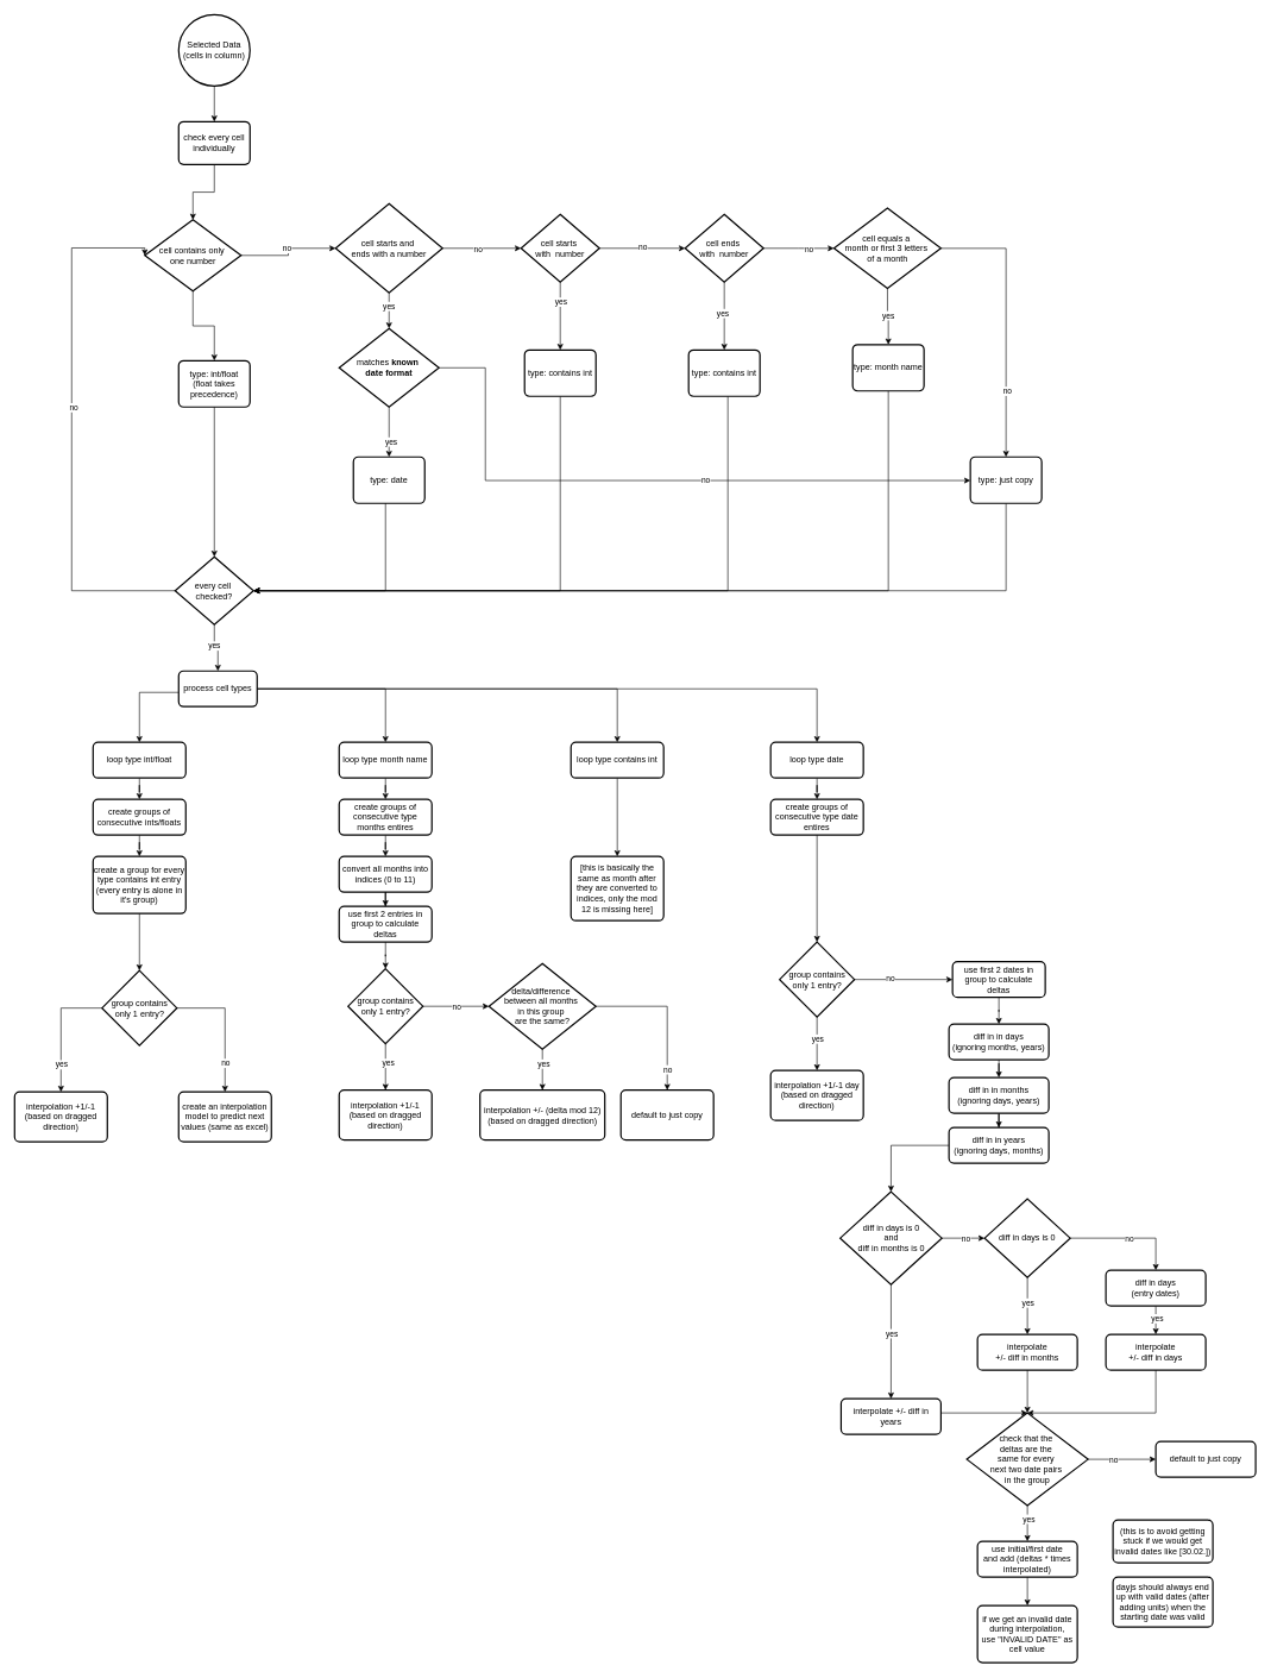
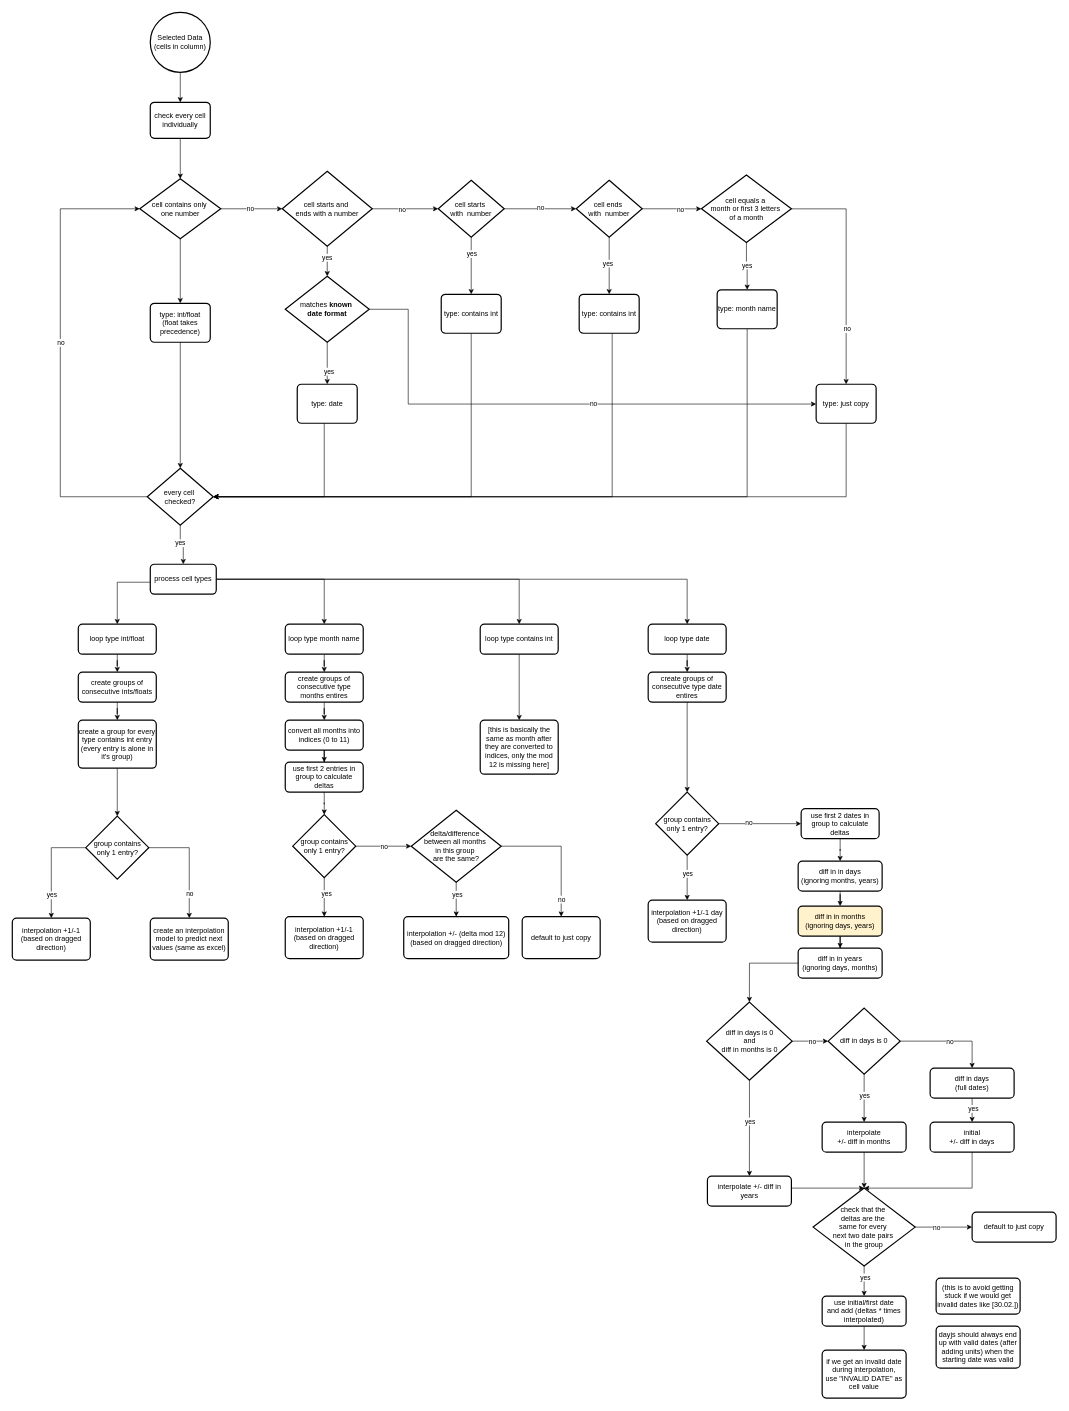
- <mxCell id="7" value="cell contains only&amp;nbsp;&lt;div&gt;one number&lt;/div&gt;" style="strokeWidth=2;html=1;shape=mxgraph.flowchart.decision;whiteSpace=wrap;" parent="1" vertex="1"><mxGeometry x="202.5" y="307.5" width="135" height="100" as="geometry" /></mxCell>
+ <mxCell id="7" value="cell contains only&amp;nbsp;&lt;div&gt;one number&lt;/div&gt;" style="strokeWidth=2;html=1;shape=mxgraph.flowchart.decision;whiteSpace=wrap;" parent="1" vertex="1"><mxGeometry x="232.5" y="297.5" width="135" height="100" as="geometry" /></mxCell>
- <mxCell id="102" value="diff in in months&lt;br&gt;(ignoring days, years)" style="rounded=1;whiteSpace=wrap;html=1;absoluteArcSize=1;arcSize=14;strokeWidth=2;" parent="1" vertex="1"><mxGeometry x="1330" y="1510" width="140" height="50" as="geometry" /></mxCell>
+ <mxCell id="102" value="diff in in months&lt;br&gt;(ignoring days, years)" style="rounded=1;whiteSpace=wrap;html=1;absoluteArcSize=1;arcSize=14;strokeWidth=2;fillColor=#fff2cc;" parent="1" vertex="1"><mxGeometry x="1330" y="1510" width="140" height="50" as="geometry" /></mxCell>
- <mxCell id="121" value="&lt;div&gt;diff in days&lt;br&gt;(entry dates)&lt;/div&gt;" style="rounded=1;whiteSpace=wrap;html=1;absoluteArcSize=1;arcSize=14;strokeWidth=2;" parent="1" vertex="1"><mxGeometry x="1550" y="1780" width="140" height="50" as="geometry" /></mxCell>
+ <mxCell id="121" value="&lt;div&gt;diff in days&lt;br&gt;(full dates)&lt;/div&gt;" style="rounded=1;whiteSpace=wrap;html=1;absoluteArcSize=1;arcSize=14;strokeWidth=2;" parent="1" vertex="1"><mxGeometry x="1550" y="1780" width="140" height="50" as="geometry" /></mxCell>
- <mxCell id="122" value="interpolate&lt;br&gt;+/- diff in days" style="rounded=1;whiteSpace=wrap;html=1;absoluteArcSize=1;arcSize=14;strokeWidth=2;" parent="1" vertex="1"><mxGeometry x="1550" y="1870" width="140" height="50" as="geometry" /></mxCell>
+ <mxCell id="122" value="initial&lt;br&gt;+/- diff in days" style="rounded=1;whiteSpace=wrap;html=1;absoluteArcSize=1;arcSize=14;strokeWidth=2;" parent="1" vertex="1"><mxGeometry x="1550" y="1870" width="140" height="50" as="geometry" /></mxCell>
